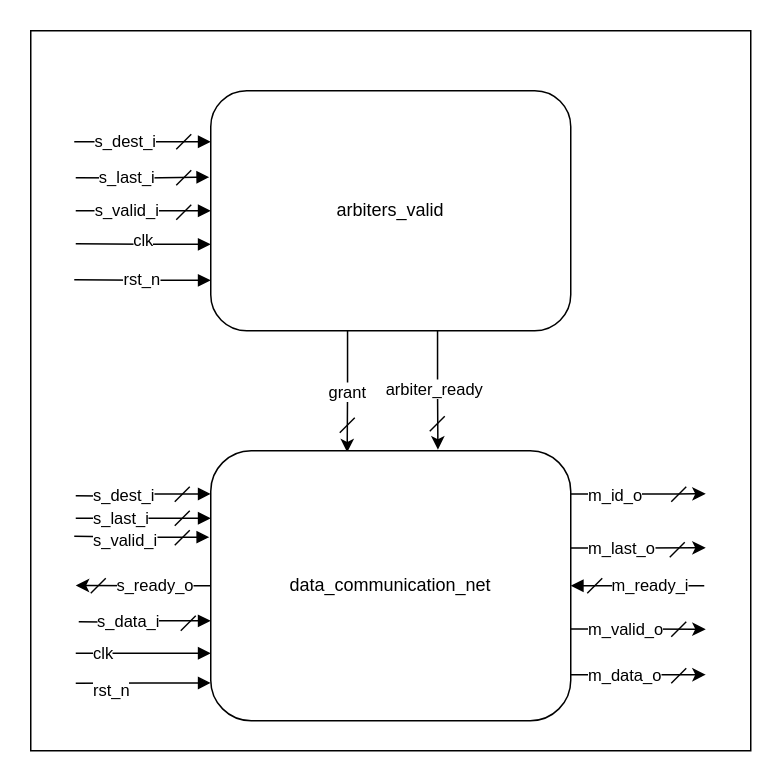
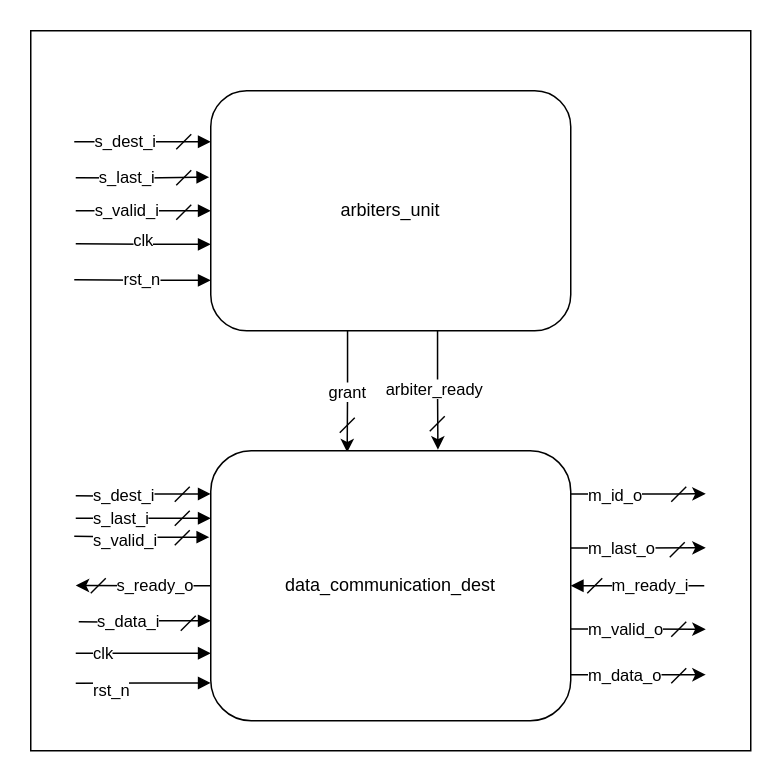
- <mxCell id="6" value="arbiters_valid" style="rounded=1;whiteSpace=wrap;html=1;points=[[0,0,0,0,0],[0,0.21,0,0,0],[0,0.36,0,0,0],[0,0.5,0,0,0],[0,0.64,0,0,0],[0,0.79,0,0,0],[0,1,0,0,0],[0.25,0,0,0,0],[0.25,1,0,0,0],[0.38,1,0,0,0],[0.5,0,0,0,0],[0.5,1,0,0,0],[0.63,1,0,0,0],[0.75,0,0,0,0],[0.75,1,0,0,0],[1,0,0,0,0],[1,0.25,0,0,0],[1,0.5,0,0,0],[1,0.75,0,0,0],[1,1,0,0,0]];" parent="1" vertex="1"><mxGeometry x="140" y="60" width="240" height="160" as="geometry" /></mxCell>
+ <mxCell id="6" value="arbiters_unit" style="rounded=1;whiteSpace=wrap;html=1;points=[[0,0,0,0,0],[0,0.21,0,0,0],[0,0.36,0,0,0],[0,0.5,0,0,0],[0,0.64,0,0,0],[0,0.79,0,0,0],[0,1,0,0,0],[0.25,0,0,0,0],[0.25,1,0,0,0],[0.38,1,0,0,0],[0.5,0,0,0,0],[0.5,1,0,0,0],[0.63,1,0,0,0],[0.75,0,0,0,0],[0.75,1,0,0,0],[1,0,0,0,0],[1,0.25,0,0,0],[1,0.5,0,0,0],[1,0.75,0,0,0],[1,1,0,0,0]];" parent="1" vertex="1"><mxGeometry x="140" y="60" width="240" height="160" as="geometry" /></mxCell>
- <mxCell id="23" value="data_communication_net" style="rounded=1;whiteSpace=wrap;html=1;points=[[0,0,0,0,0],[0,0.16,0,0,0],[0,0.25,0,0,0],[0,0.39,0,0,0],[0,0.5,0,0,0],[0,0.63,0,0,0],[0,0.75,0,0,0],[0,0.86,0,0,0],[0,1,0,0,0],[0.25,0,0,0,0],[0.25,1,0,0,0],[0.38,1,0,0,0],[0.5,0,0,0,0],[0.5,1,0,0,0],[0.63,1,0,0,0],[0.75,0,0,0,0],[0.75,1,0,0,0],[1,0,0,0,0],[1,0.16,0,0,0],[1,0.36,0,0,0],[1,0.5,0,0,0],[1,0.66,0,0,0],[1,0.83,0,0,0],[1,1,0,0,0]];" parent="1" vertex="1"><mxGeometry x="140" y="300" width="240" height="180" as="geometry" /></mxCell>
+ <mxCell id="23" value="data_communication_dest" style="rounded=1;whiteSpace=wrap;html=1;points=[[0,0,0,0,0],[0,0.16,0,0,0],[0,0.25,0,0,0],[0,0.39,0,0,0],[0,0.5,0,0,0],[0,0.63,0,0,0],[0,0.75,0,0,0],[0,0.86,0,0,0],[0,1,0,0,0],[0.25,0,0,0,0],[0.25,1,0,0,0],[0.38,1,0,0,0],[0.5,0,0,0,0],[0.5,1,0,0,0],[0.63,1,0,0,0],[0.75,0,0,0,0],[0.75,1,0,0,0],[1,0,0,0,0],[1,0.16,0,0,0],[1,0.36,0,0,0],[1,0.5,0,0,0],[1,0.66,0,0,0],[1,0.83,0,0,0],[1,1,0,0,0]];" parent="1" vertex="1"><mxGeometry x="140" y="300" width="240" height="180" as="geometry" /></mxCell>
